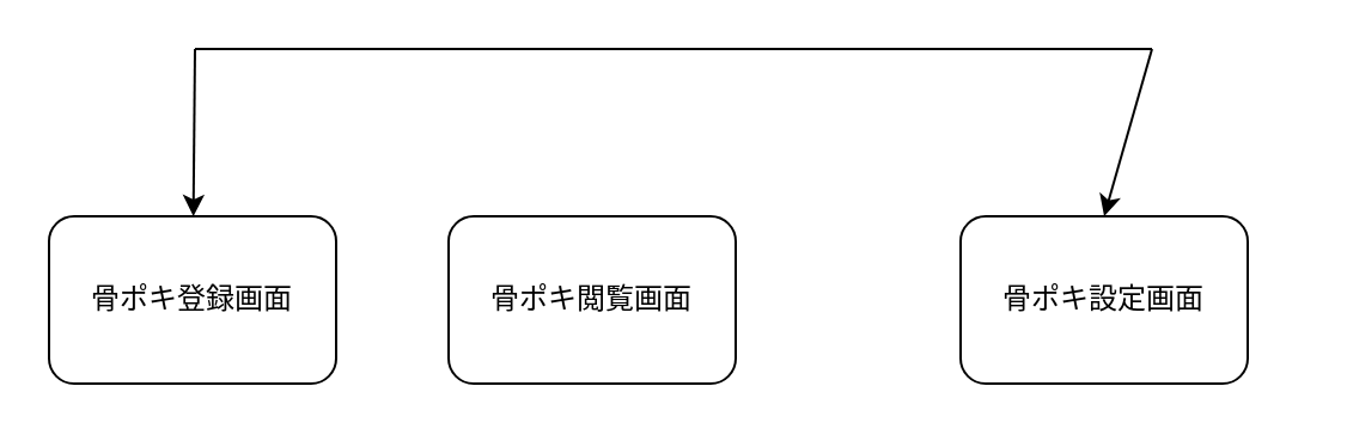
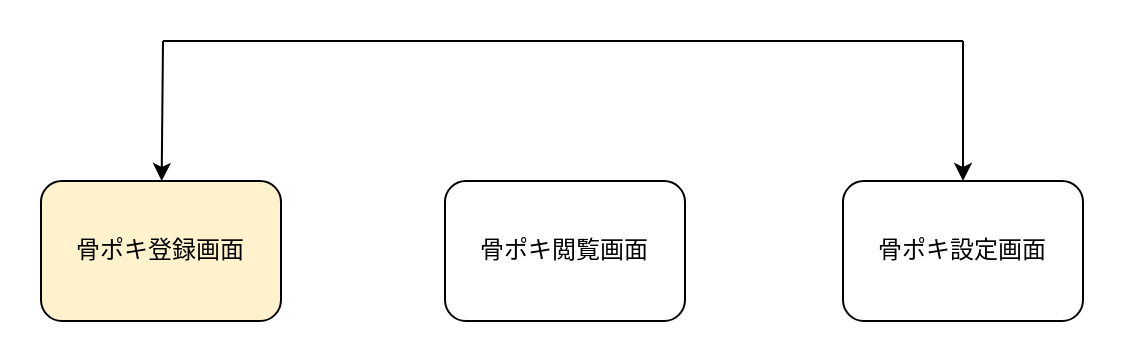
- <mxCell id="2" value="骨ポキ登録画面" style="rounded=1;whiteSpace=wrap;html=1;" vertex="1" parent="1"><mxGeometry x="20" y="90" width="120" height="70" as="geometry" /></mxCell>
+ <mxCell id="2" value="骨ポキ登録画面" style="rounded=1;whiteSpace=wrap;html=1;fillColor=#fff2cc;" vertex="1" parent="1"><mxGeometry x="20" y="90" width="120" height="70" as="geometry" /></mxCell>
- <mxCell id="3" value="骨ポキ閲覧画面" style="rounded=1;whiteSpace=wrap;html=1;" vertex="1" parent="1"><mxGeometry x="187" y="90" width="120" height="70" as="geometry" /></mxCell>
+ <mxCell id="3" value="骨ポキ閲覧画面" style="rounded=1;whiteSpace=wrap;html=1;" vertex="1" parent="1"><mxGeometry x="222" y="90" width="120" height="70" as="geometry" /></mxCell>
- <mxCell id="4" value="骨ポキ設定画面" style="rounded=1;whiteSpace=wrap;html=1;" vertex="1" parent="1"><mxGeometry x="401" y="90" width="120" height="70" as="geometry" /></mxCell>
+ <mxCell id="4" value="骨ポキ設定画面" style="rounded=1;whiteSpace=wrap;html=1;" vertex="1" parent="1"><mxGeometry x="421" y="90" width="120" height="70" as="geometry" /></mxCell>
